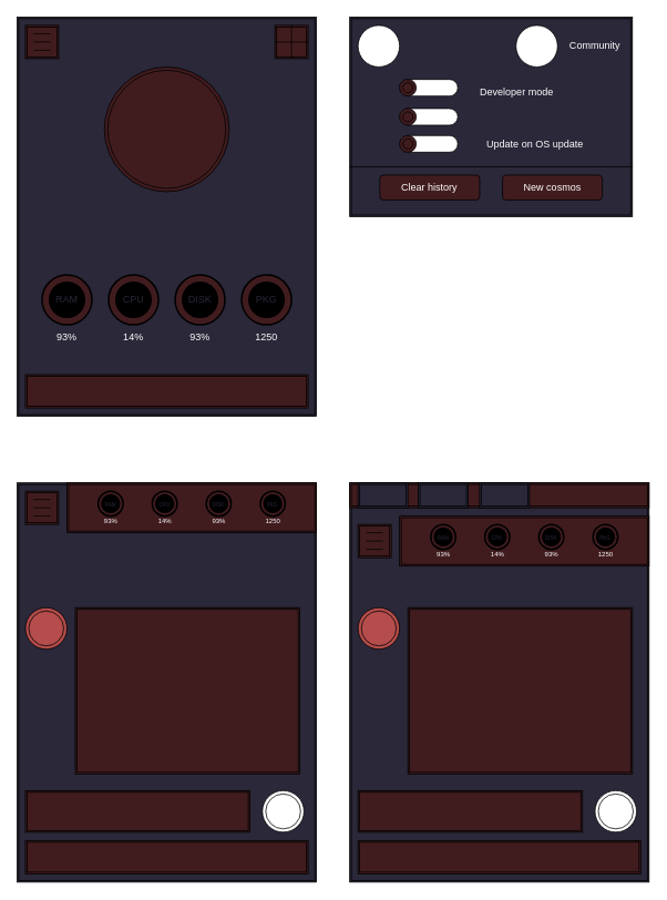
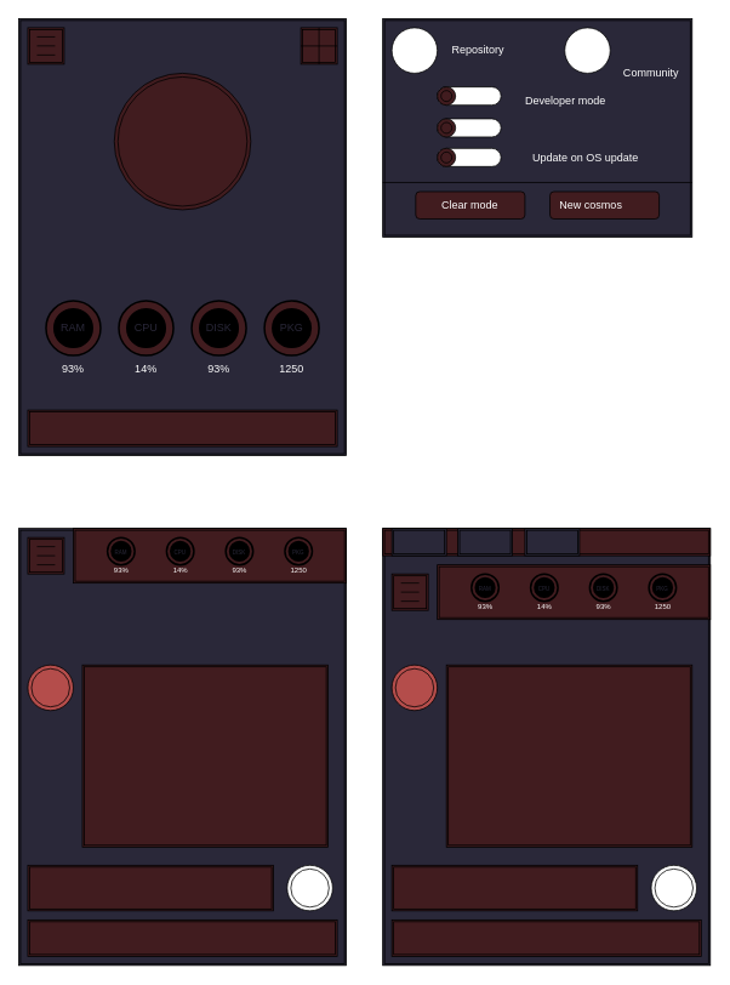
+ <mxCell id="22" value="Repository" style="text;html=1;strokeColor=none;fillColor=none;align=center;verticalAlign=middle;whiteSpace=wrap;rounded=0;fontFamily=Helvetica;fontSize=12;fontColor=#FFFFFF;labelBackgroundColor=none;" parent="1" vertex="1"><mxGeometry x="490" y="40" width="70" height="30" as="geometry" /></mxCell>
- <mxCell id="54" value="Community" style="text;html=1;strokeColor=none;fillColor=none;align=center;verticalAlign=middle;whiteSpace=wrap;rounded=0;fontFamily=Helvetica;fontSize=12;fontColor=#FFFFFF;labelBackgroundColor=none;" parent="1" vertex="1"><mxGeometry x="680" y="40" width="70" height="30" as="geometry" /></mxCell>
+ <mxCell id="54" value="Community" style="text;html=1;strokeColor=none;fillColor=none;align=center;verticalAlign=middle;whiteSpace=wrap;rounded=0;fontFamily=Helvetica;fontSize=12;fontColor=#FFFFFF;labelBackgroundColor=none;" parent="1" vertex="1"><mxGeometry x="680" y="65" width="70" height="30" as="geometry" /></mxCell>
- <mxCell id="53" value="Clear history" style="text;html=1;strokeColor=none;fillColor=none;align=center;verticalAlign=middle;whiteSpace=wrap;rounded=0;fontFamily=Helvetica;fontSize=12;fontColor=#FFFFFF;labelBackgroundColor=none;" parent="1" vertex="1"><mxGeometry x="476.25" y="212.5" width="80" height="25" as="geometry" /></mxCell>
+ <mxCell id="53" value="Clear mode" style="text;html=1;strokeColor=none;fillColor=none;align=center;verticalAlign=middle;whiteSpace=wrap;rounded=0;fontFamily=Helvetica;fontSize=12;fontColor=#FFFFFF;labelBackgroundColor=none;" parent="1" vertex="1"><mxGeometry x="476.25" y="212.5" width="80" height="25" as="geometry" /></mxCell>
- <mxCell id="80" value="New cosmos" style="text;html=1;strokeColor=none;fillColor=none;align=center;verticalAlign=middle;whiteSpace=wrap;rounded=0;fontFamily=Helvetica;fontSize=12;fontColor=#FFFFFF;labelBackgroundColor=none;" parent="1" vertex="1"><mxGeometry x="623.75" y="212.5" width="80" height="25" as="geometry" /></mxCell>
+ <mxCell id="80" value="New cosmos" style="text;html=1;strokeColor=none;fillColor=none;align=center;verticalAlign=middle;whiteSpace=wrap;rounded=0;fontFamily=Helvetica;fontSize=12;fontColor=#FFFFFF;labelBackgroundColor=none;" parent="1" vertex="1"><mxGeometry x="608.75" y="212.5" width="80" height="25" as="geometry" /></mxCell>
